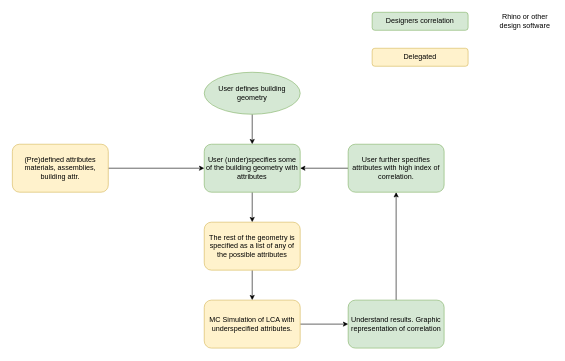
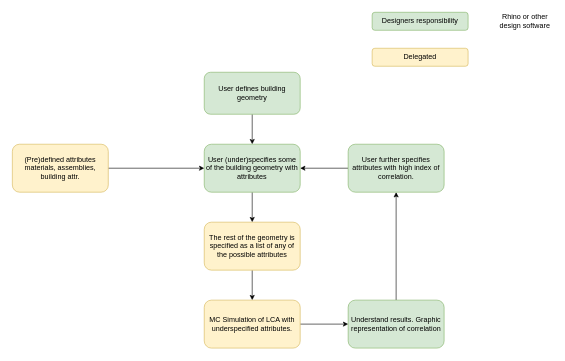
- <mxCell id="16" value="Designers correlation" style="rounded=1;whiteSpace=wrap;html=1;fillColor=#d5e8d4;strokeColor=#82b366;" vertex="1" parent="1"><mxGeometry x="620" y="20" width="160" height="30" as="geometry" /></mxCell>
+ <mxCell id="16" value="Designers responsibility" style="rounded=1;whiteSpace=wrap;html=1;fillColor=#d5e8d4;strokeColor=#82b366;" vertex="1" parent="1"><mxGeometry x="620" y="20" width="160" height="30" as="geometry" /></mxCell>
- <mxCell id="5" value="User defines building geometry " style="ellipse;whiteSpace=wrap;html=1;fillColor=#d5e8d4;strokeColor=#82b366;" vertex="1" parent="1"><mxGeometry x="340" y="120" width="160" height="70" as="geometry" /></mxCell>
+ <mxCell id="5" value="User defines building geometry " style="rounded=1;whiteSpace=wrap;html=1;fillColor=#d5e8d4;strokeColor=#82b366;" vertex="1" parent="1"><mxGeometry x="340" y="120" width="160" height="70" as="geometry" /></mxCell>
